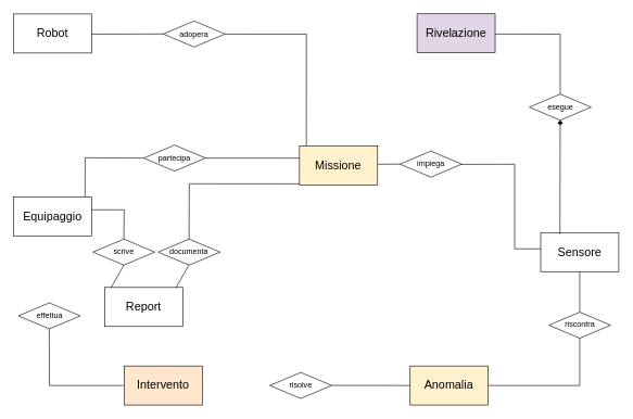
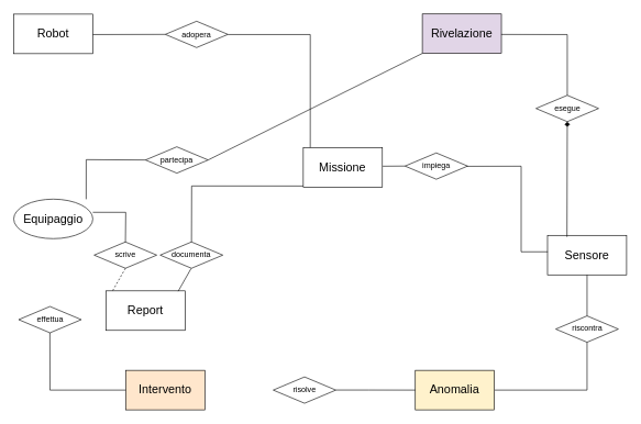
- <mxCell id="35" value="" style="endArrow=none;html=1;rounded=0;exitX=1;exitY=0.5;exitDx=0;exitDy=0;entryX=0;entryY=0.313;entryDx=0;entryDy=0;entryPerimeter=0;" parent="1" source="33" target="2" edge="1"><mxGeometry width="50" height="50" relative="1" as="geometry"><mxPoint x="320" y="243.75" as="sourcePoint" /><mxPoint x="370" y="193.75" as="targetPoint" /></mxGeometry></mxCell>
+ <mxCell id="35" value="" style="endArrow=none;html=1;rounded=0;exitX=1;exitY=0.5;exitDx=0;exitDy=0;" parent="1" source="33" target="7" edge="1"><mxGeometry width="50" height="50" relative="1" as="geometry"><mxPoint x="320" y="243.75" as="sourcePoint" /><mxPoint x="370" y="193.75" as="targetPoint" /></mxGeometry></mxCell>
- <mxCell id="2" value="&lt;font style=&quot;font-size: 18px;&quot;&gt;Missione&lt;/font&gt;" style="whiteSpace=wrap;html=1;align=center;fillColor=#fff2cc;" parent="1" vertex="1"><mxGeometry x="459.4" y="223.75" width="120" height="60" as="geometry" /></mxCell>
+ <mxCell id="2" value="&lt;font style=&quot;font-size: 18px;&quot;&gt;Missione&lt;/font&gt;" style="whiteSpace=wrap;html=1;align=center;" parent="1" vertex="1"><mxGeometry x="459.4" y="223.75" width="120" height="60" as="geometry" /></mxCell>
- <mxCell id="3" value="&lt;font style=&quot;font-size: 18px;&quot;&gt;Equipaggio&lt;/font&gt;" style="whiteSpace=wrap;html=1;align=center;" parent="1" vertex="1"><mxGeometry x="20" y="302" width="120" height="60" as="geometry" /></mxCell>
+ <mxCell id="3" value="&lt;font style=&quot;font-size: 18px;&quot;&gt;Equipaggio&lt;/font&gt;" style="ellipse;whiteSpace=wrap;html=1;align=center;" parent="1" vertex="1"><mxGeometry x="20" y="302" width="120" height="60" as="geometry" /></mxCell>
- <mxCell id="40" value="" style="endArrow=none;html=1;rounded=0;entryX=0.081;entryY=0.008;entryDx=0;entryDy=0;entryPerimeter=0;exitX=0.5;exitY=1;exitDx=0;exitDy=0;" parent="1" source="37" target="9" edge="1"><mxGeometry width="50" height="50" relative="1" as="geometry"><mxPoint x="140" y="462" as="sourcePoint" /><mxPoint x="190" y="412" as="targetPoint" /></mxGeometry></mxCell>
+ <mxCell id="40" value="" style="endArrow=none;html=1;rounded=0;entryX=0.081;entryY=0.008;entryDx=0;entryDy=0;entryPerimeter=0;exitX=0.5;exitY=1;exitDx=0;exitDy=0;dashed=1;" parent="1" source="37" target="9" edge="1"><mxGeometry width="50" height="50" relative="1" as="geometry"><mxPoint x="140" y="462" as="sourcePoint" /><mxPoint x="190" y="412" as="targetPoint" /></mxGeometry></mxCell>
